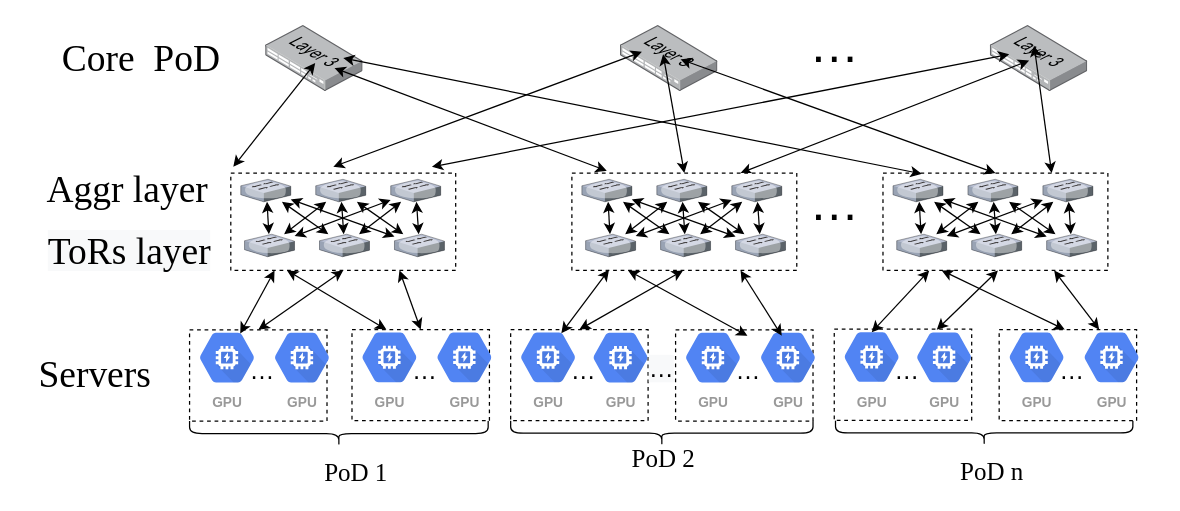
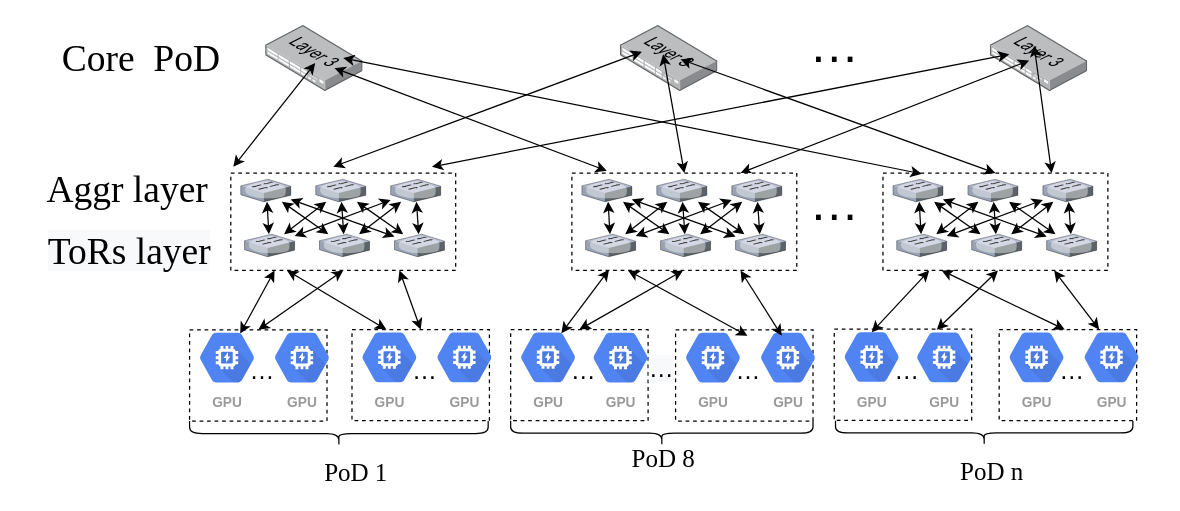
- <mxCell id="5" value="&lt;font face=&quot;Times New Roman&quot;&gt;&lt;span style=&quot;font-size: 30px&quot;&gt;Servers&lt;/span&gt;&lt;/font&gt;" style="text;html=1;align=center;verticalAlign=middle;resizable=0;points=[];autosize=1;" parent="1" vertex="1"><mxGeometry x="20" y="284" width="110" height="30" as="geometry" /></mxCell>
- <mxCell id="77" value="&lt;div style=&quot;font-size: 20px&quot;&gt;&lt;font style=&quot;font-size: 20px&quot; face=&quot;Times New Roman&quot;&gt;PoD 2&lt;br&gt;&lt;/font&gt;&lt;/div&gt;" style="text;html=1;align=center;verticalAlign=middle;resizable=0;points=[];autosize=1;" parent="1" vertex="1"><mxGeometry x="495" y="356" width="70" height="20" as="geometry" /></mxCell>
+ <mxCell id="77" value="&lt;div style=&quot;font-size: 20px&quot;&gt;&lt;font style=&quot;font-size: 20px&quot; face=&quot;Times New Roman&quot;&gt;PoD 8&lt;br&gt;&lt;/font&gt;&lt;/div&gt;" style="text;html=1;align=center;verticalAlign=middle;resizable=0;points=[];autosize=1;" parent="1" vertex="1"><mxGeometry x="495" y="356" width="70" height="20" as="geometry" /></mxCell>
